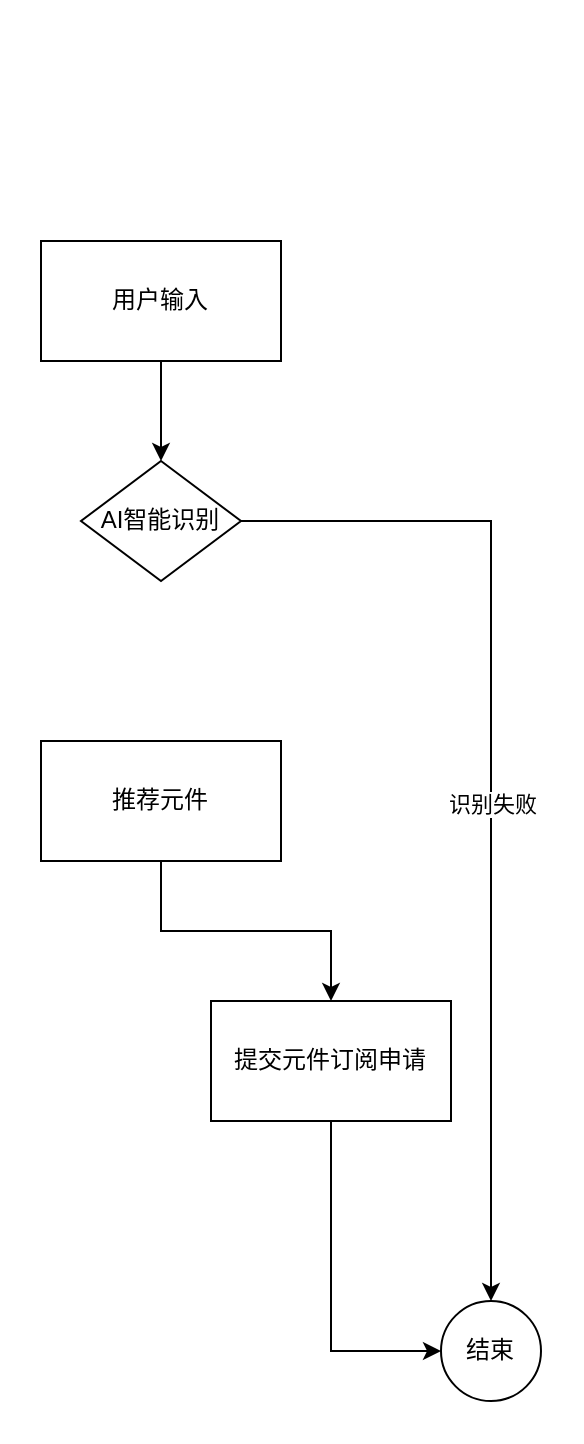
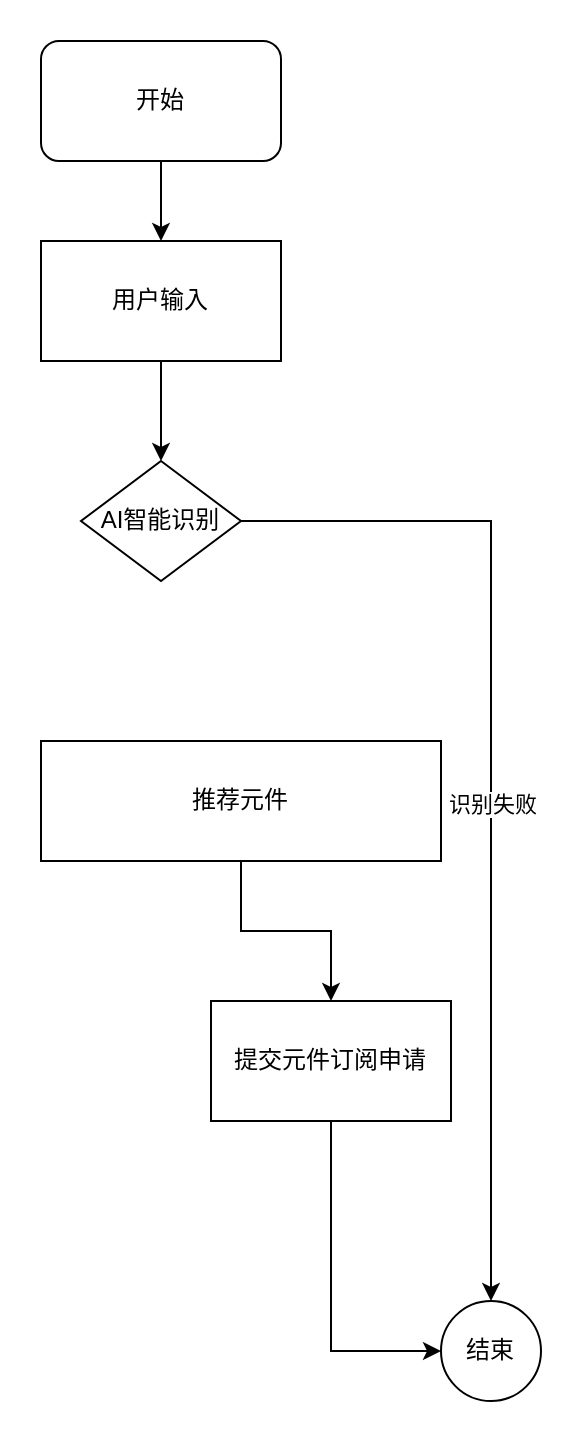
+ <mxCell id="5" value="开始" style="rounded=1;whiteSpace=wrap;html=1;" vertex="1" parent="1"><mxGeometry x="20" y="20" width="120" height="60" as="geometry" /></mxCell>
+ <mxCell id="4" value="" style="edgeStyle=orthogonalEdgeStyle;rounded=0;orthogonalLoop=1;jettySize=auto;html=1;" edge="1" parent="1" source="5" target="3"><mxGeometry relative="1" as="geometry" /></mxCell>
- <mxCell id="11" value="推荐元件" style="whiteSpace=wrap;html=1;" vertex="1" parent="1"><mxGeometry x="20" y="370" width="120" height="60" as="geometry" /></mxCell>
+ <mxCell id="11" value="推荐元件" style="whiteSpace=wrap;html=1;" vertex="1" parent="1"><mxGeometry x="20" y="370" width="200" height="60" as="geometry" /></mxCell>
